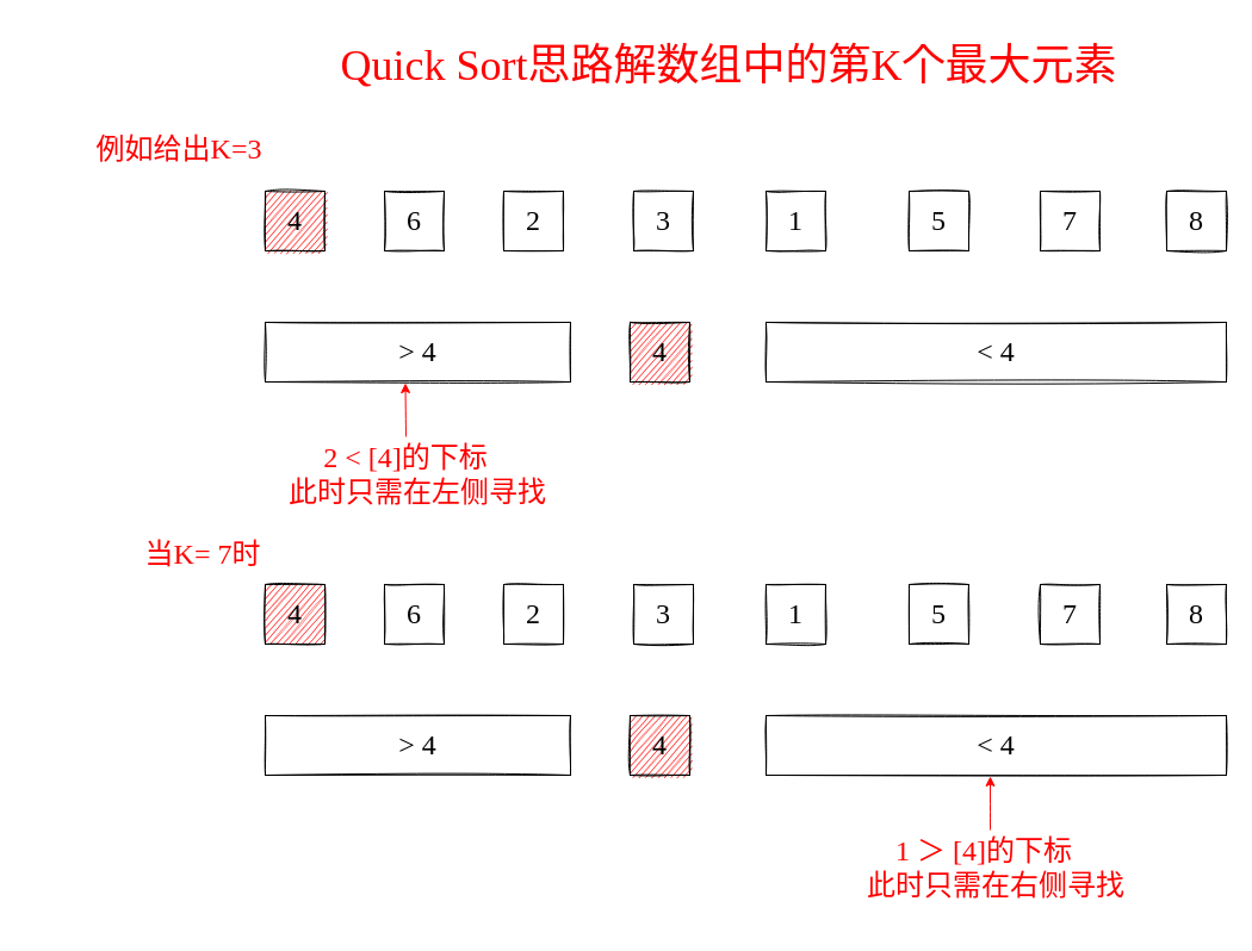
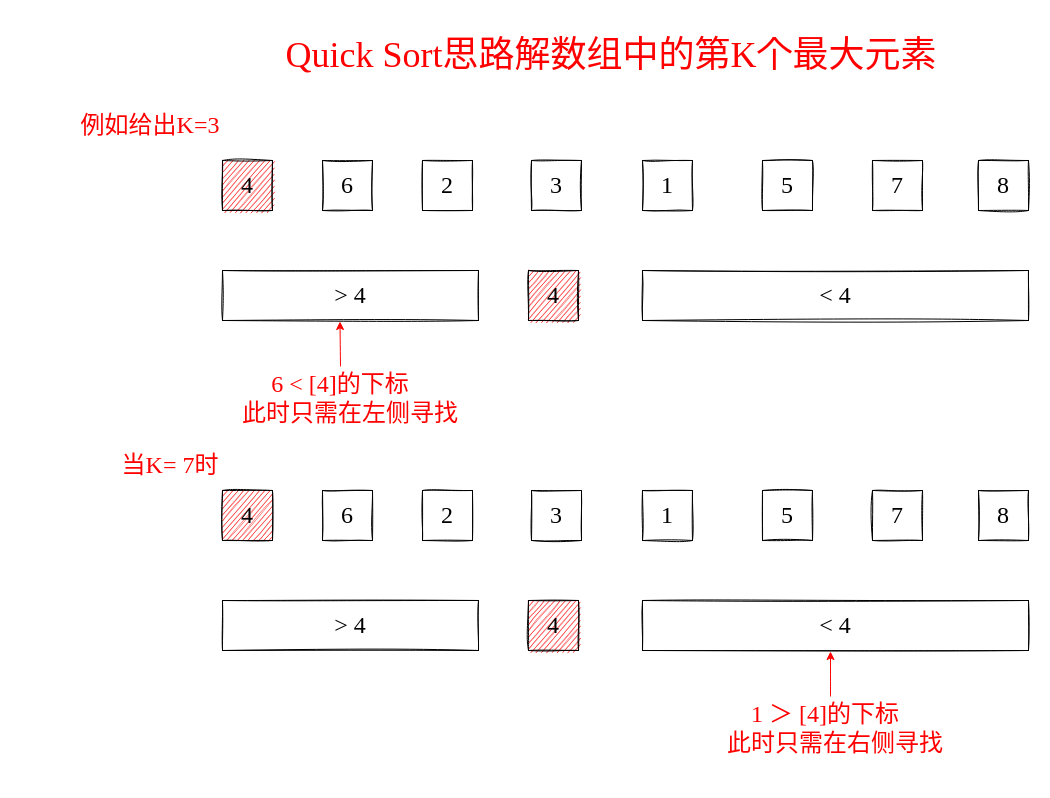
- <mxCell id="15" value="2 &amp;lt; [4]的下标" style="text;html=1;strokeColor=none;fillColor=none;align=center;verticalAlign=middle;whiteSpace=wrap;rounded=0;sketch=1;fontFamily=中国式手写风;fontSize=24;fontColor=#FF0000;" vertex="1" parent="1"><mxGeometry x="260" y="366" width="160" height="36" as="geometry" /></mxCell>
+ <mxCell id="15" value="6 &amp;lt; [4]的下标" style="text;html=1;strokeColor=none;fillColor=none;align=center;verticalAlign=middle;whiteSpace=wrap;rounded=0;sketch=1;fontFamily=中国式手写风;fontSize=24;fontColor=#FF0000;" vertex="1" parent="1"><mxGeometry x="260" y="366" width="160" height="36" as="geometry" /></mxCell>
